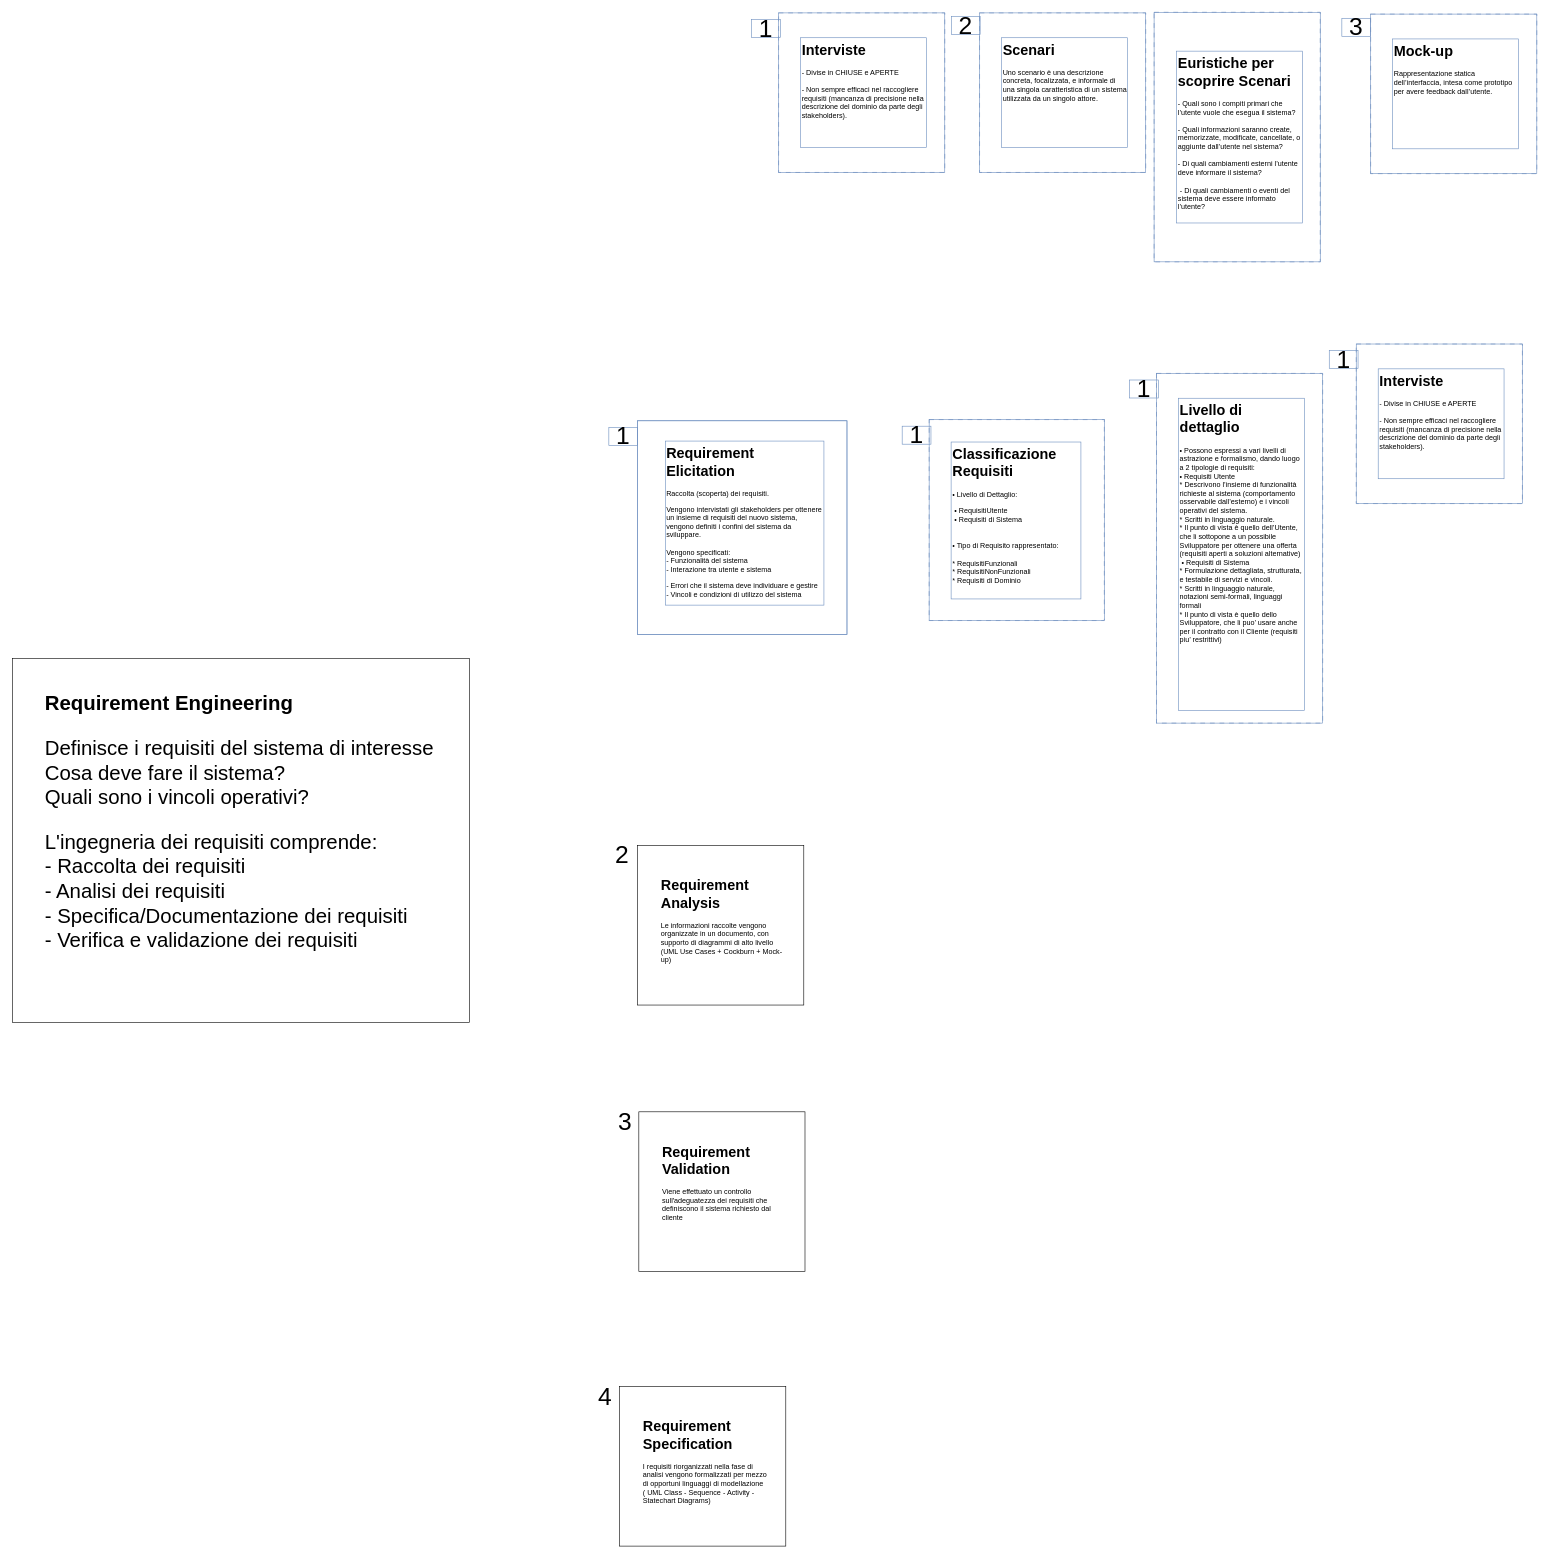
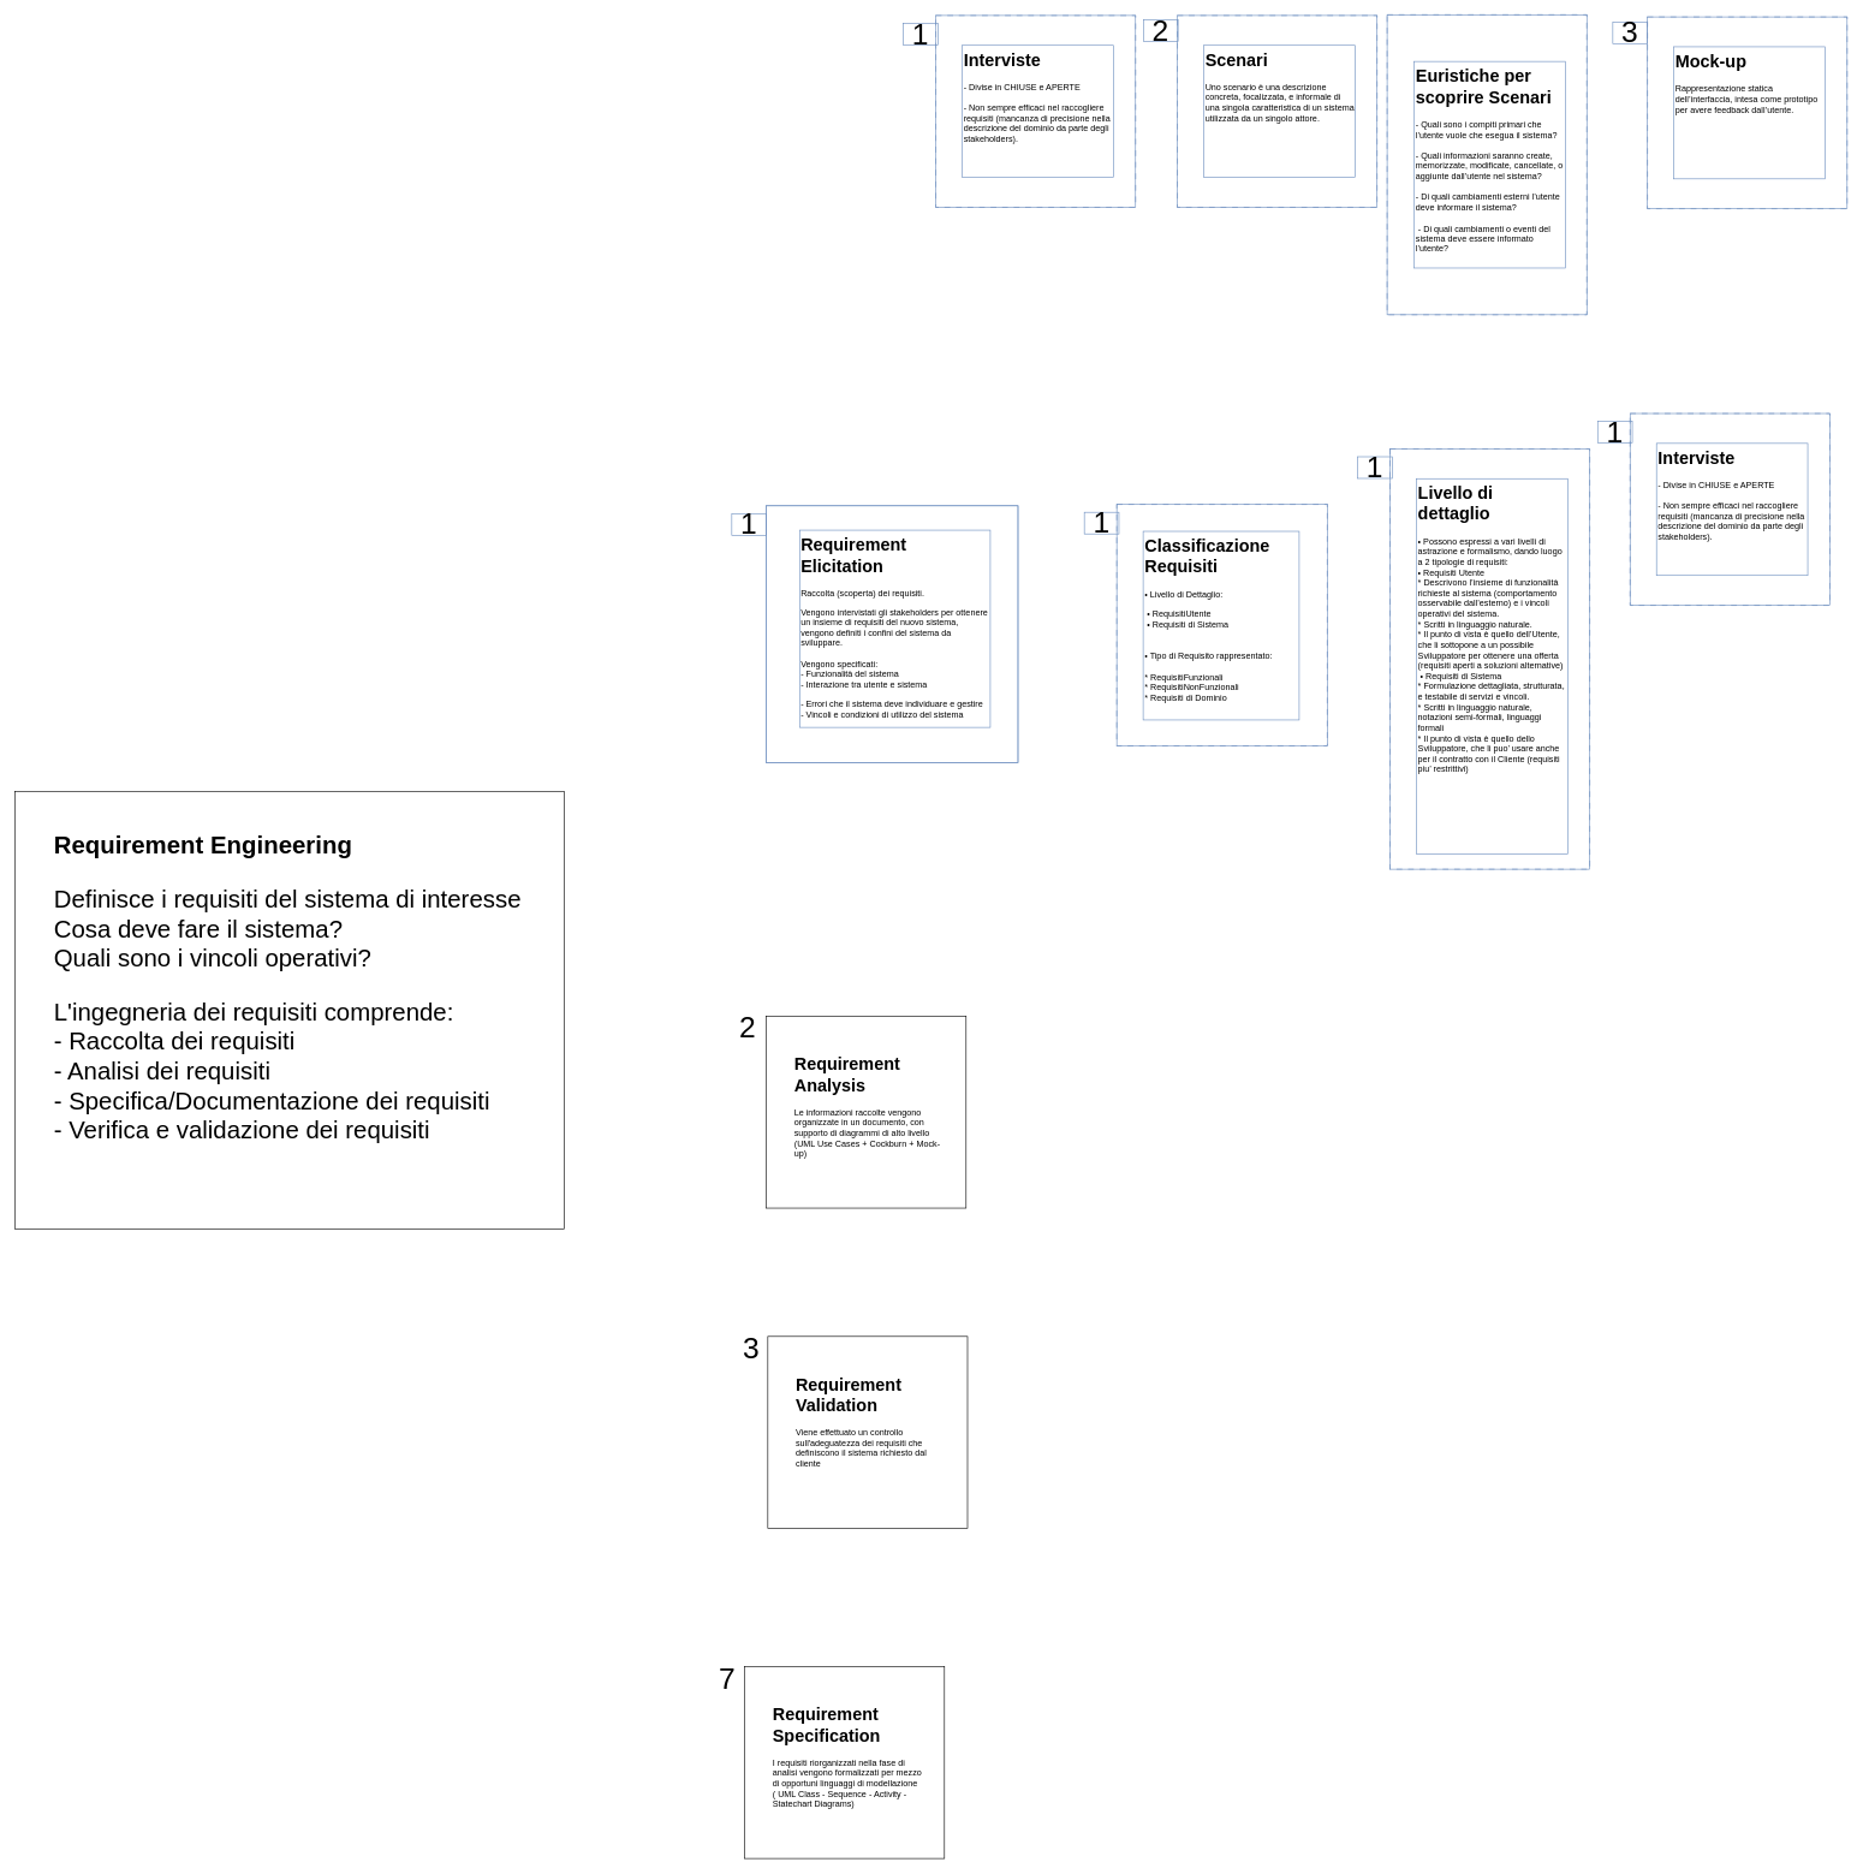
- <mxCell id="20" value="4" style="text;html=1;align=center;verticalAlign=middle;whiteSpace=wrap;rounded=0;fontSize=41;" parent="1" vertex="1"><mxGeometry x="984" y="2313" width="48" height="30" as="geometry" /></mxCell>
+ <mxCell id="20" value="7" style="text;html=1;align=center;verticalAlign=middle;whiteSpace=wrap;rounded=0;fontSize=41;" parent="1" vertex="1"><mxGeometry x="984" y="2313" width="48" height="30" as="geometry" /></mxCell>
